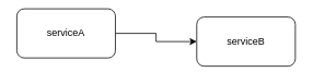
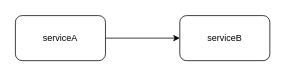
- <mxCell id="3" value="serviceA" style="rounded=1;whiteSpace=wrap;html=1;" vertex="1" parent="1"><mxGeometry x="20" y="10" width="120" height="60" as="geometry" /></mxCell>
+ <mxCell id="3" value="serviceA" style="rounded=1;whiteSpace=wrap;html=1;" vertex="1" parent="1"><mxGeometry x="20" y="20" width="120" height="60" as="geometry" /></mxCell>
